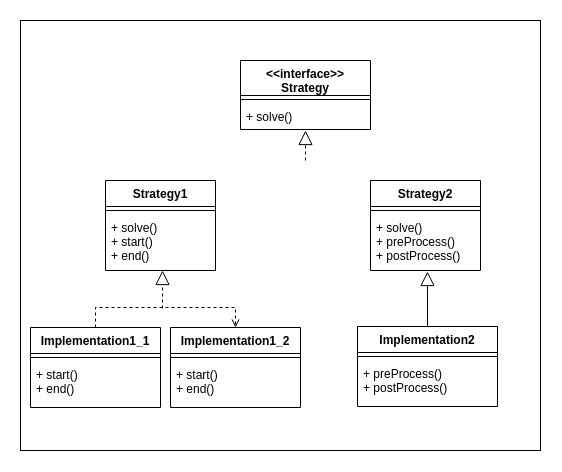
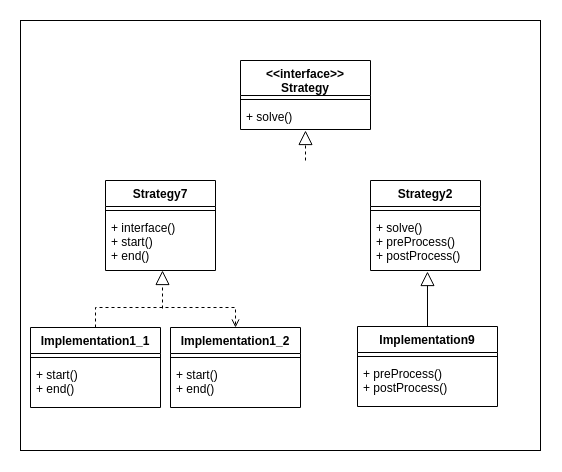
- <mxCell id="6" value="Strategy1" style="swimlane;fontStyle=1;align=center;verticalAlign=top;childLayout=stackLayout;horizontal=1;startSize=26;horizontalStack=0;resizeParent=1;resizeParentMax=0;resizeLast=0;collapsible=1;marginBottom=0;" vertex="1" parent="1"><mxGeometry x="105" y="180" width="110" height="90" as="geometry" /></mxCell>
+ <mxCell id="6" value="Strategy7" style="swimlane;fontStyle=1;align=center;verticalAlign=top;childLayout=stackLayout;horizontal=1;startSize=26;horizontalStack=0;resizeParent=1;resizeParentMax=0;resizeLast=0;collapsible=1;marginBottom=0;" vertex="1" parent="1"><mxGeometry x="105" y="180" width="110" height="90" as="geometry" /></mxCell>
- <mxCell id="8" value="+ solve()&#10;+ start()&#10;+ end()" style="text;strokeColor=none;fillColor=none;align=left;verticalAlign=top;spacingLeft=4;spacingRight=4;overflow=hidden;rotatable=0;points=[[0,0.5],[1,0.5]];portConstraint=eastwest;" vertex="1" parent="6"><mxGeometry y="34" width="110" height="56" as="geometry" /></mxCell>
+ <mxCell id="8" value="+ interface()&#10;+ start()&#10;+ end()" style="text;strokeColor=none;fillColor=none;align=left;verticalAlign=top;spacingLeft=4;spacingRight=4;overflow=hidden;rotatable=0;points=[[0,0.5],[1,0.5]];portConstraint=eastwest;" vertex="1" parent="6"><mxGeometry y="34" width="110" height="56" as="geometry" /></mxCell>
- <mxCell id="16" value="Implementation2" style="swimlane;fontStyle=1;align=center;verticalAlign=top;childLayout=stackLayout;horizontal=1;startSize=26;horizontalStack=0;resizeParent=1;resizeParentMax=0;resizeLast=0;collapsible=1;marginBottom=0;" vertex="1" parent="1"><mxGeometry x="357" y="326" width="140" height="80" as="geometry" /></mxCell>
+ <mxCell id="16" value="Implementation9" style="swimlane;fontStyle=1;align=center;verticalAlign=top;childLayout=stackLayout;horizontal=1;startSize=26;horizontalStack=0;resizeParent=1;resizeParentMax=0;resizeLast=0;collapsible=1;marginBottom=0;" vertex="1" parent="1"><mxGeometry x="357" y="326" width="140" height="80" as="geometry" /></mxCell>
